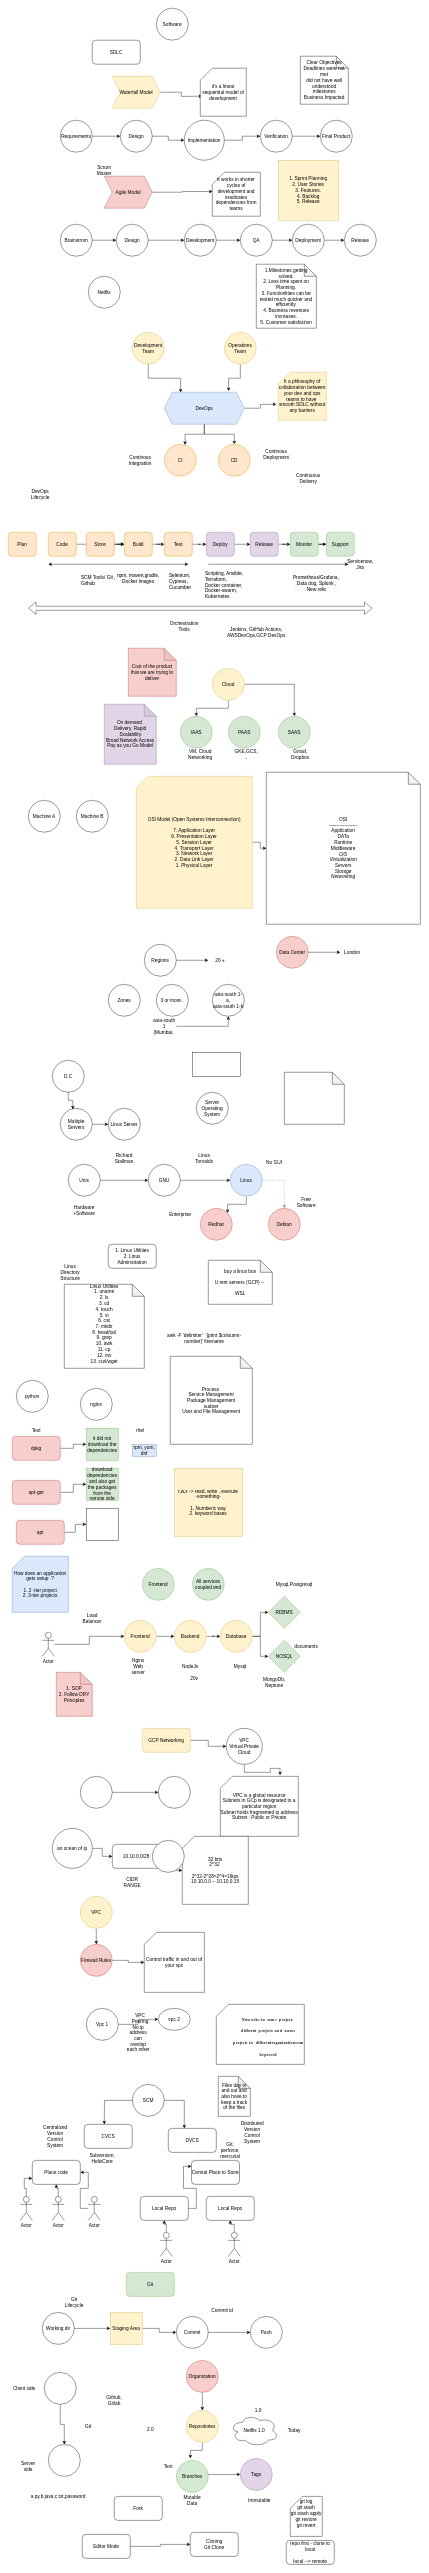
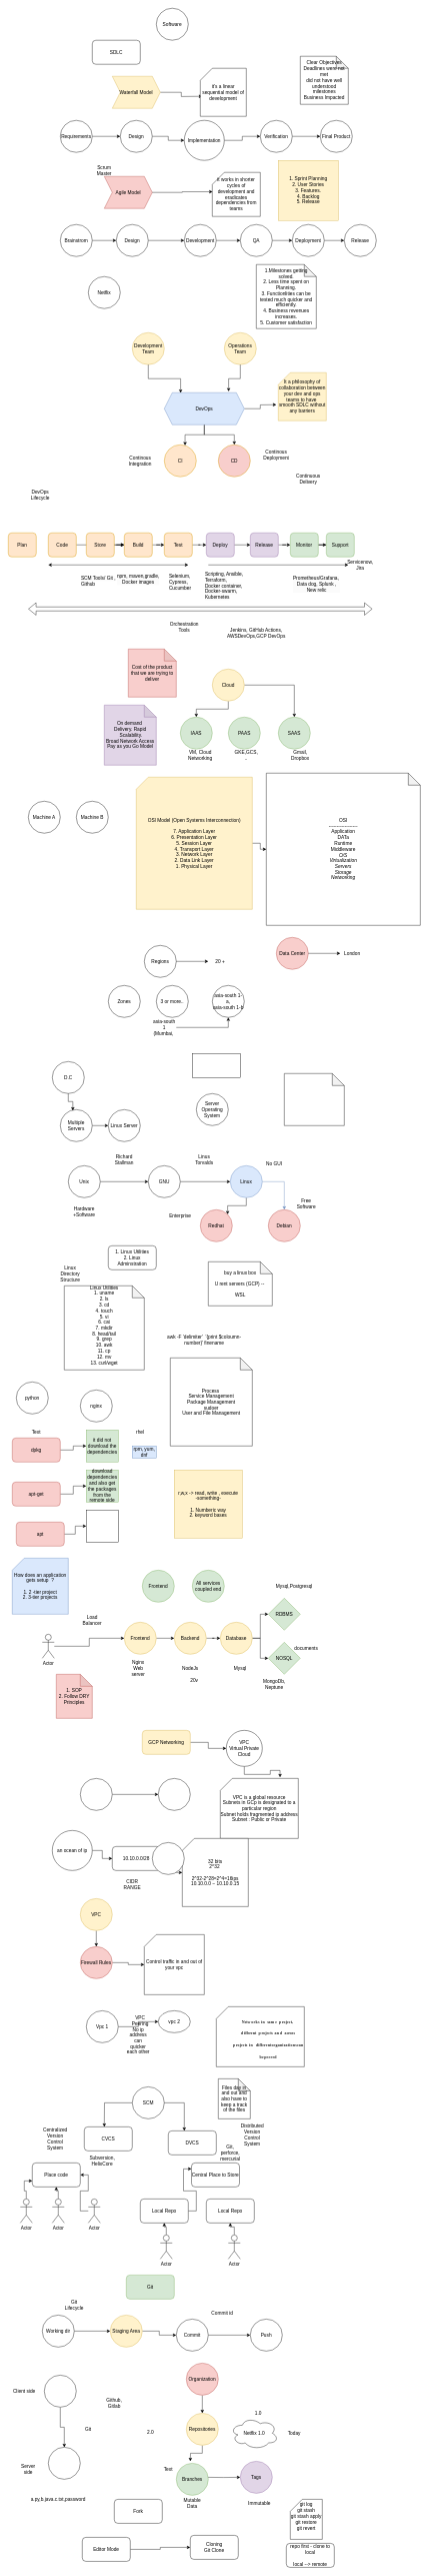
- <mxCell id="45" value="CD" style="ellipse;whiteSpace=wrap;html=1;aspect=fixed;fillColor=#ffe6cc;strokeColor=#d79b00;" parent="1" vertex="1"><mxGeometry x="545" y="1110" width="80" height="80" as="geometry" /></mxCell>
+ <mxCell id="45" value="CD" style="ellipse;whiteSpace=wrap;html=1;aspect=fixed;fillColor=#f8cecc;strokeColor=#d79b00;" parent="1" vertex="1"><mxGeometry x="545" y="1110" width="80" height="80" as="geometry" /></mxCell>
- <mxCell id="118" style="edgeStyle=orthogonalEdgeStyle;rounded=0;orthogonalLoop=1;jettySize=auto;html=1;fillColor=#dae8fc;strokeColor=#6c8ebf;dashed=1;" parent="1" source="119" target="124" edge="1"><mxGeometry relative="1" as="geometry" /></mxCell>
+ <mxCell id="118" style="edgeStyle=orthogonalEdgeStyle;rounded=0;orthogonalLoop=1;jettySize=auto;html=1;fillColor=#dae8fc;strokeColor=#6c8ebf;" parent="1" source="119" target="124" edge="1"><mxGeometry relative="1" as="geometry" /></mxCell>
- <mxCell id="198" value="No ip address can overlap each other" style="text;html=1;align=center;verticalAlign=middle;whiteSpace=wrap;rounded=0;" parent="1" vertex="1"><mxGeometry x="315" y="5080" width="60" height="30" as="geometry" /></mxCell>
+ <mxCell id="198" value="No ip address can quicker each other" style="text;html=1;align=center;verticalAlign=middle;whiteSpace=wrap;rounded=0;" parent="1" vertex="1"><mxGeometry x="315" y="5080" width="60" height="30" as="geometry" /></mxCell>
- <mxCell id="229" value="Staging Area" style="whiteSpace=wrap;html=1;aspect=fixed;fillColor=#fff2cc;strokeColor=#d6b656;rounded=0;" parent="1" vertex="1"><mxGeometry x="275" y="5780" width="80" height="80" as="geometry" /></mxCell>
+ <mxCell id="229" value="Staging Area" style="ellipse;whiteSpace=wrap;html=1;aspect=fixed;fillColor=#fff2cc;strokeColor=#d6b656;" parent="1" vertex="1"><mxGeometry x="275" y="5780" width="80" height="80" as="geometry" /></mxCell>
